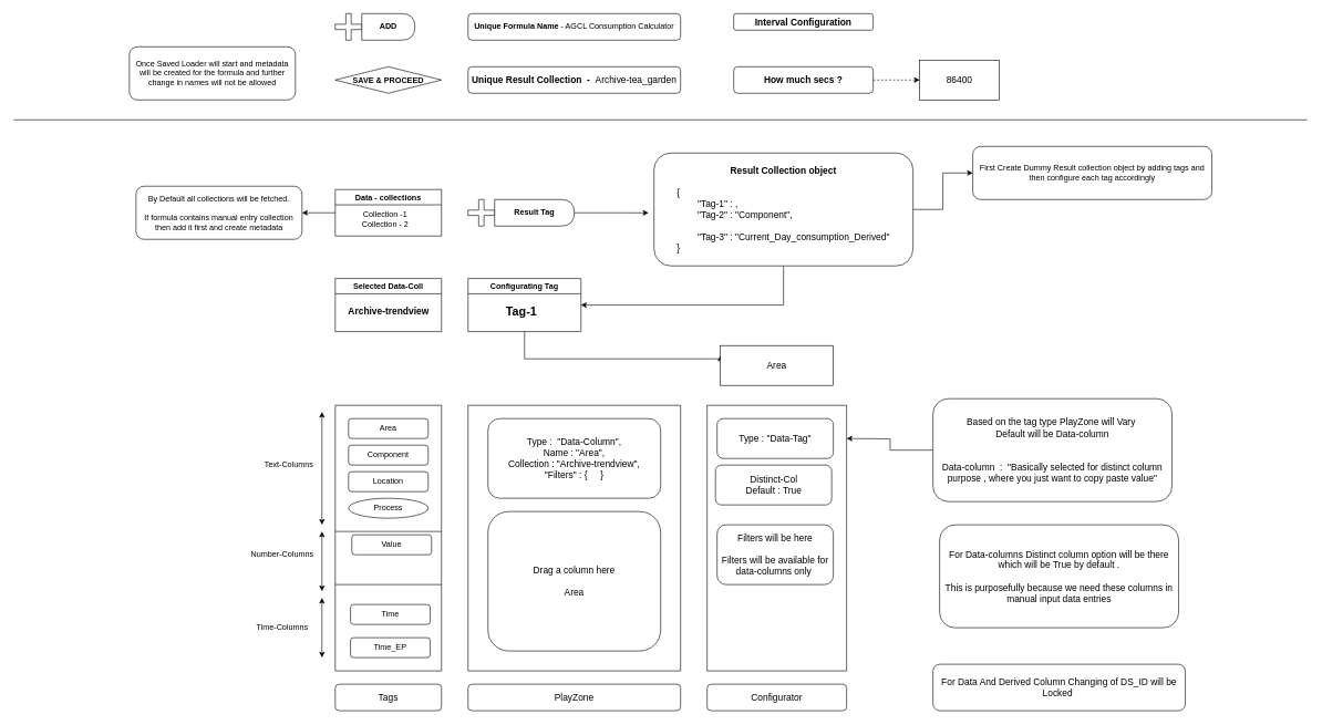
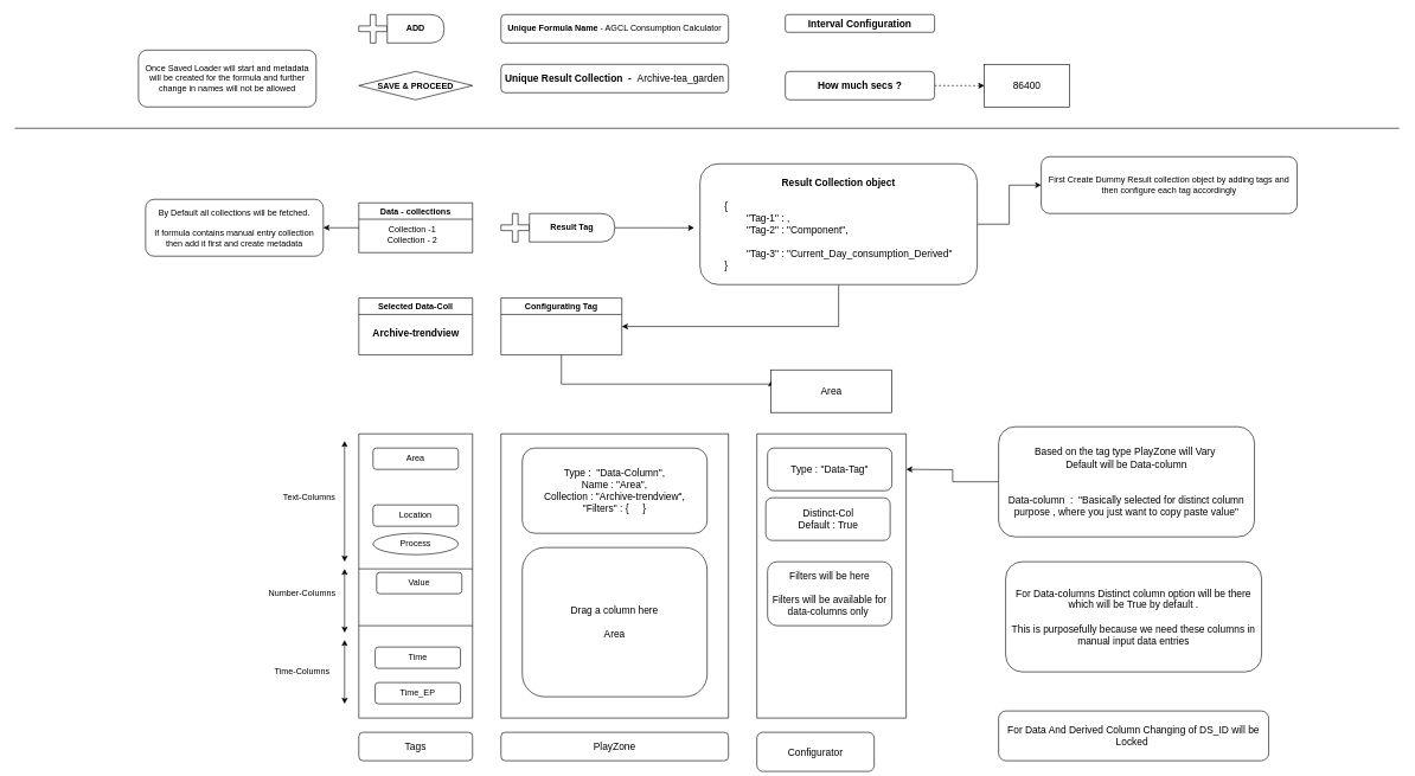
- <mxCell id="30" value="&lt;b&gt;Unique Result Collection&amp;nbsp; -&amp;nbsp; &lt;/b&gt;Archive-tea_garden" style="rounded=1;whiteSpace=wrap;html=1;fontSize=14;" parent="1" vertex="1"><mxGeometry x="704" y="100" width="320" height="40" as="geometry" /></mxCell>
+ <mxCell id="30" value="&lt;b&gt;Unique Result Collection&amp;nbsp; -&amp;nbsp; &lt;/b&gt;Archive-tea_garden" style="rounded=1;whiteSpace=wrap;html=1;fontSize=14;" parent="1" vertex="1"><mxGeometry x="704" y="90" width="320" height="40" as="geometry" /></mxCell>
- <mxCell id="46" value="&lt;font style=&quot;font-size: 18px;&quot;&gt;&lt;b style=&quot;&quot;&gt;Tag-1&lt;/b&gt;&lt;/font&gt;" style="text;html=1;align=center;verticalAlign=middle;resizable=0;points=[];autosize=1;strokeColor=none;fillColor=none;" parent="45" vertex="1"><mxGeometry x="45" y="30" width="70" height="40" as="geometry" /></mxCell>
- <mxCell id="5" value="Component" style="rounded=1;whiteSpace=wrap;html=1;" parent="3" vertex="1"><mxGeometry x="20" y="60" width="120" height="30" as="geometry" /></mxCell>
- <mxCell id="49" value="Configurator" style="rounded=1;whiteSpace=wrap;html=1;fontSize=14;" parent="1" vertex="1"><mxGeometry x="1064" y="1030" width="210" height="40" as="geometry" /></mxCell>
+ <mxCell id="49" value="Configurator" style="rounded=1;whiteSpace=wrap;html=1;fontSize=14;" parent="1" vertex="1"><mxGeometry x="1064" y="1030" width="165" height="55" as="geometry" /></mxCell>
